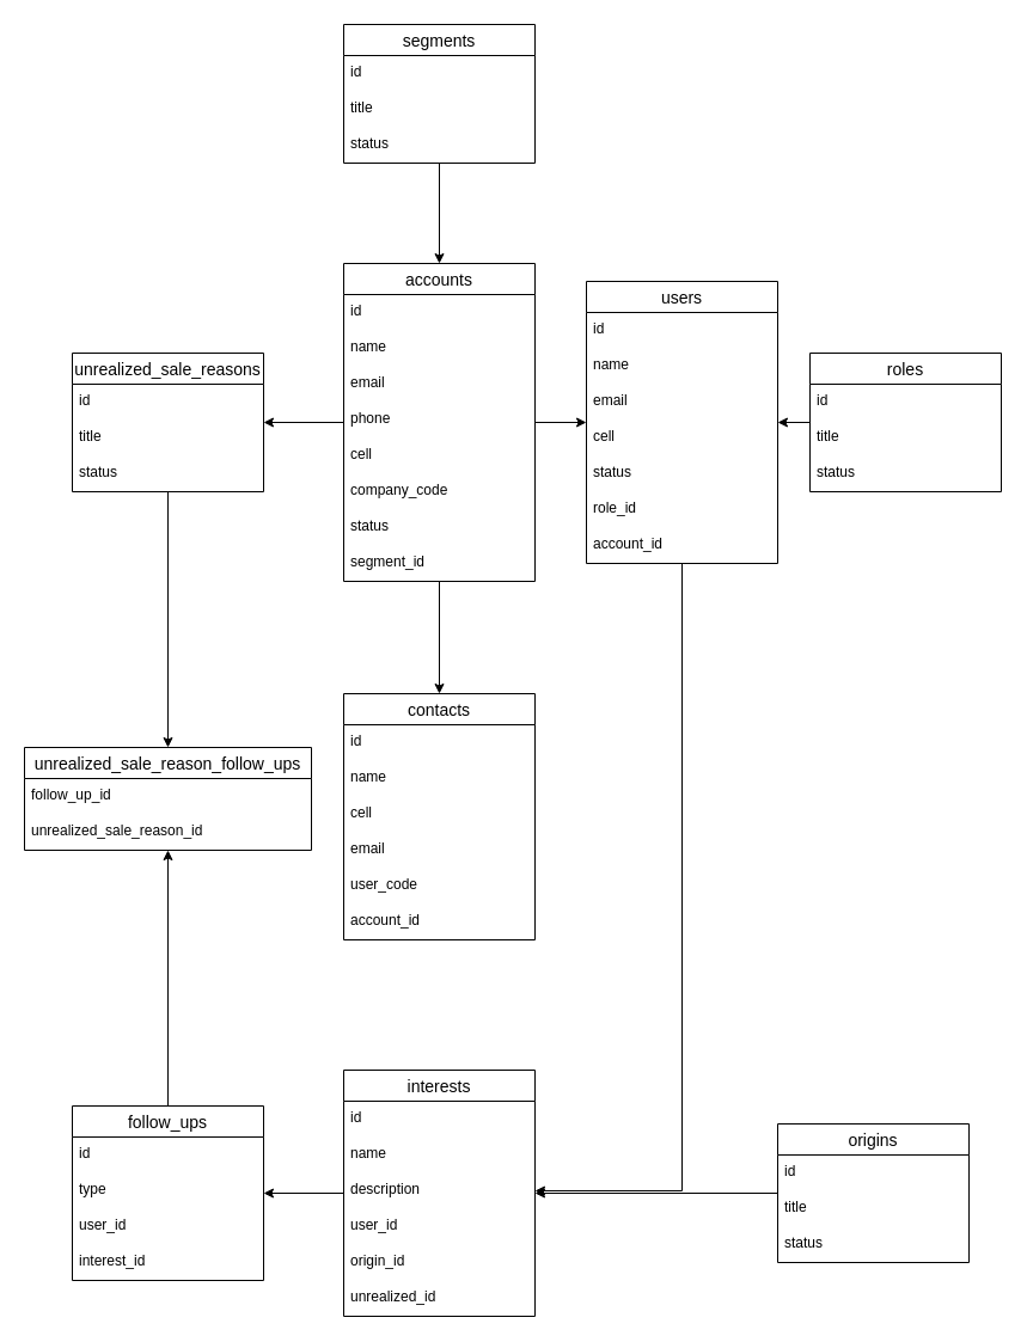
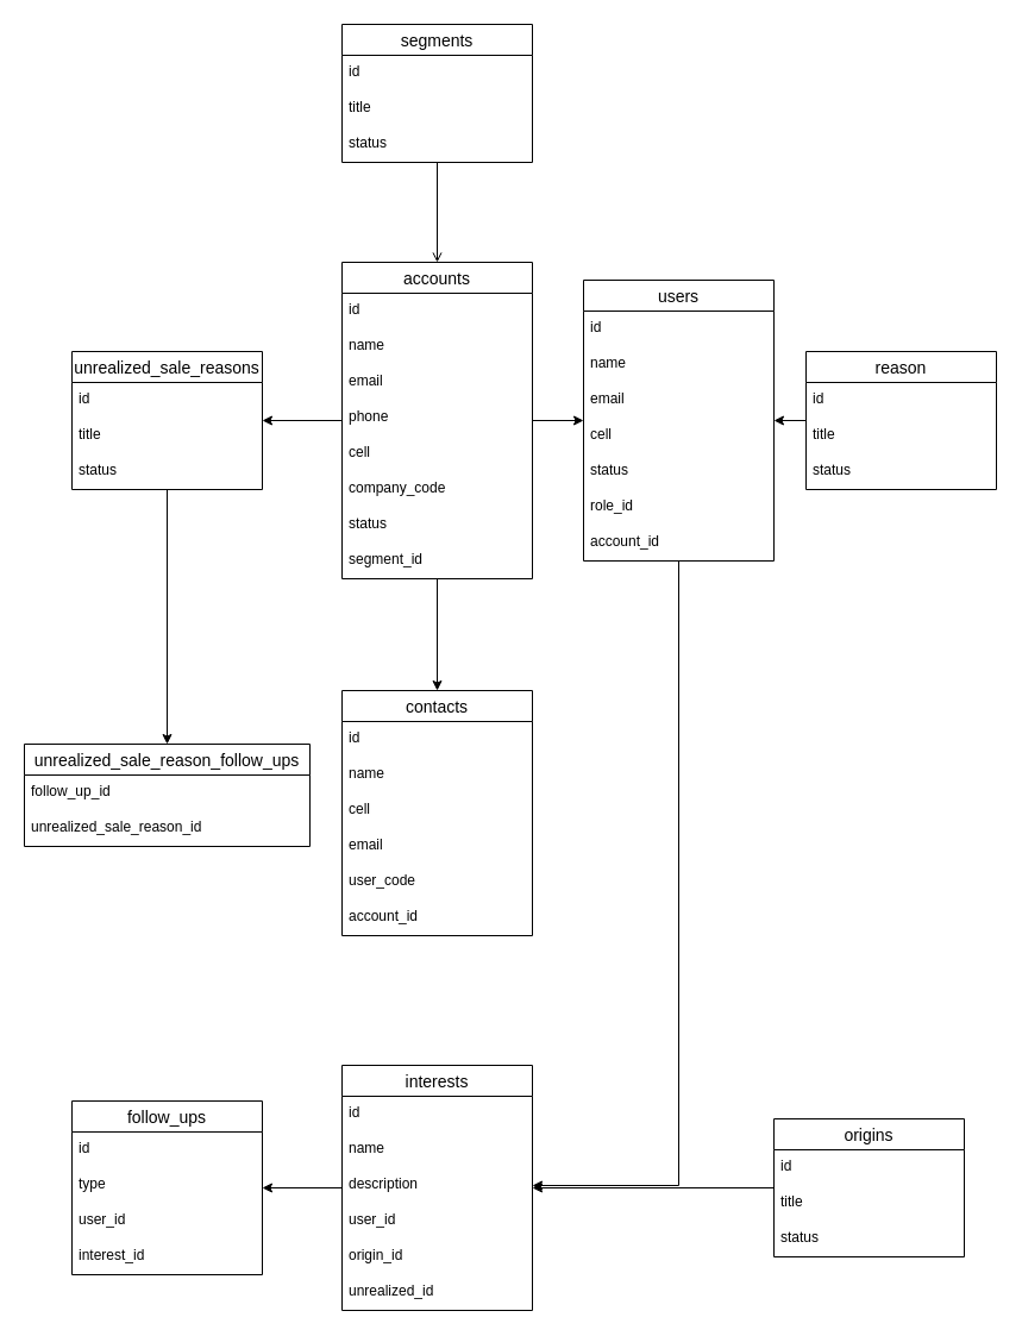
- <mxCell id="2" style="edgeStyle=orthogonalEdgeStyle;rounded=0;orthogonalLoop=1;jettySize=auto;html=1;entryX=0.5;entryY=0;entryDx=0;entryDy=0;" parent="1" source="3" target="10" edge="1"><mxGeometry relative="1" as="geometry"><mxPoint x="367" y="200" as="targetPoint" /></mxGeometry></mxCell>
+ <mxCell id="2" style="edgeStyle=orthogonalEdgeStyle;rounded=0;orthogonalLoop=1;jettySize=auto;html=1;entryX=0.5;entryY=0;entryDx=0;entryDy=0;endArrow=open;" parent="1" source="3" target="10" edge="1"><mxGeometry relative="1" as="geometry"><mxPoint x="367" y="200" as="targetPoint" /></mxGeometry></mxCell>
- <mxCell id="55" value="roles" style="swimlane;fontStyle=0;childLayout=stackLayout;horizontal=1;startSize=26;horizontalStack=0;resizeParent=1;resizeParentMax=0;resizeLast=0;collapsible=1;marginBottom=0;align=center;fontSize=14;" parent="1" vertex="1"><mxGeometry x="677" y="295" width="160" height="116" as="geometry"><mxRectangle x="706" y="368" width="90" height="26" as="alternateBounds" /></mxGeometry></mxCell>
+ <mxCell id="55" value="reason" style="swimlane;fontStyle=0;childLayout=stackLayout;horizontal=1;startSize=26;horizontalStack=0;resizeParent=1;resizeParentMax=0;resizeLast=0;collapsible=1;marginBottom=0;align=center;fontSize=14;" parent="1" vertex="1"><mxGeometry x="677" y="295" width="160" height="116" as="geometry"><mxRectangle x="706" y="368" width="90" height="26" as="alternateBounds" /></mxGeometry></mxCell>
- <mxCell id="48" style="edgeStyle=orthogonalEdgeStyle;rounded=0;orthogonalLoop=1;jettySize=auto;html=1;" edge="1" parent="1" source="49" target="64"><mxGeometry relative="1" as="geometry" /></mxCell>
